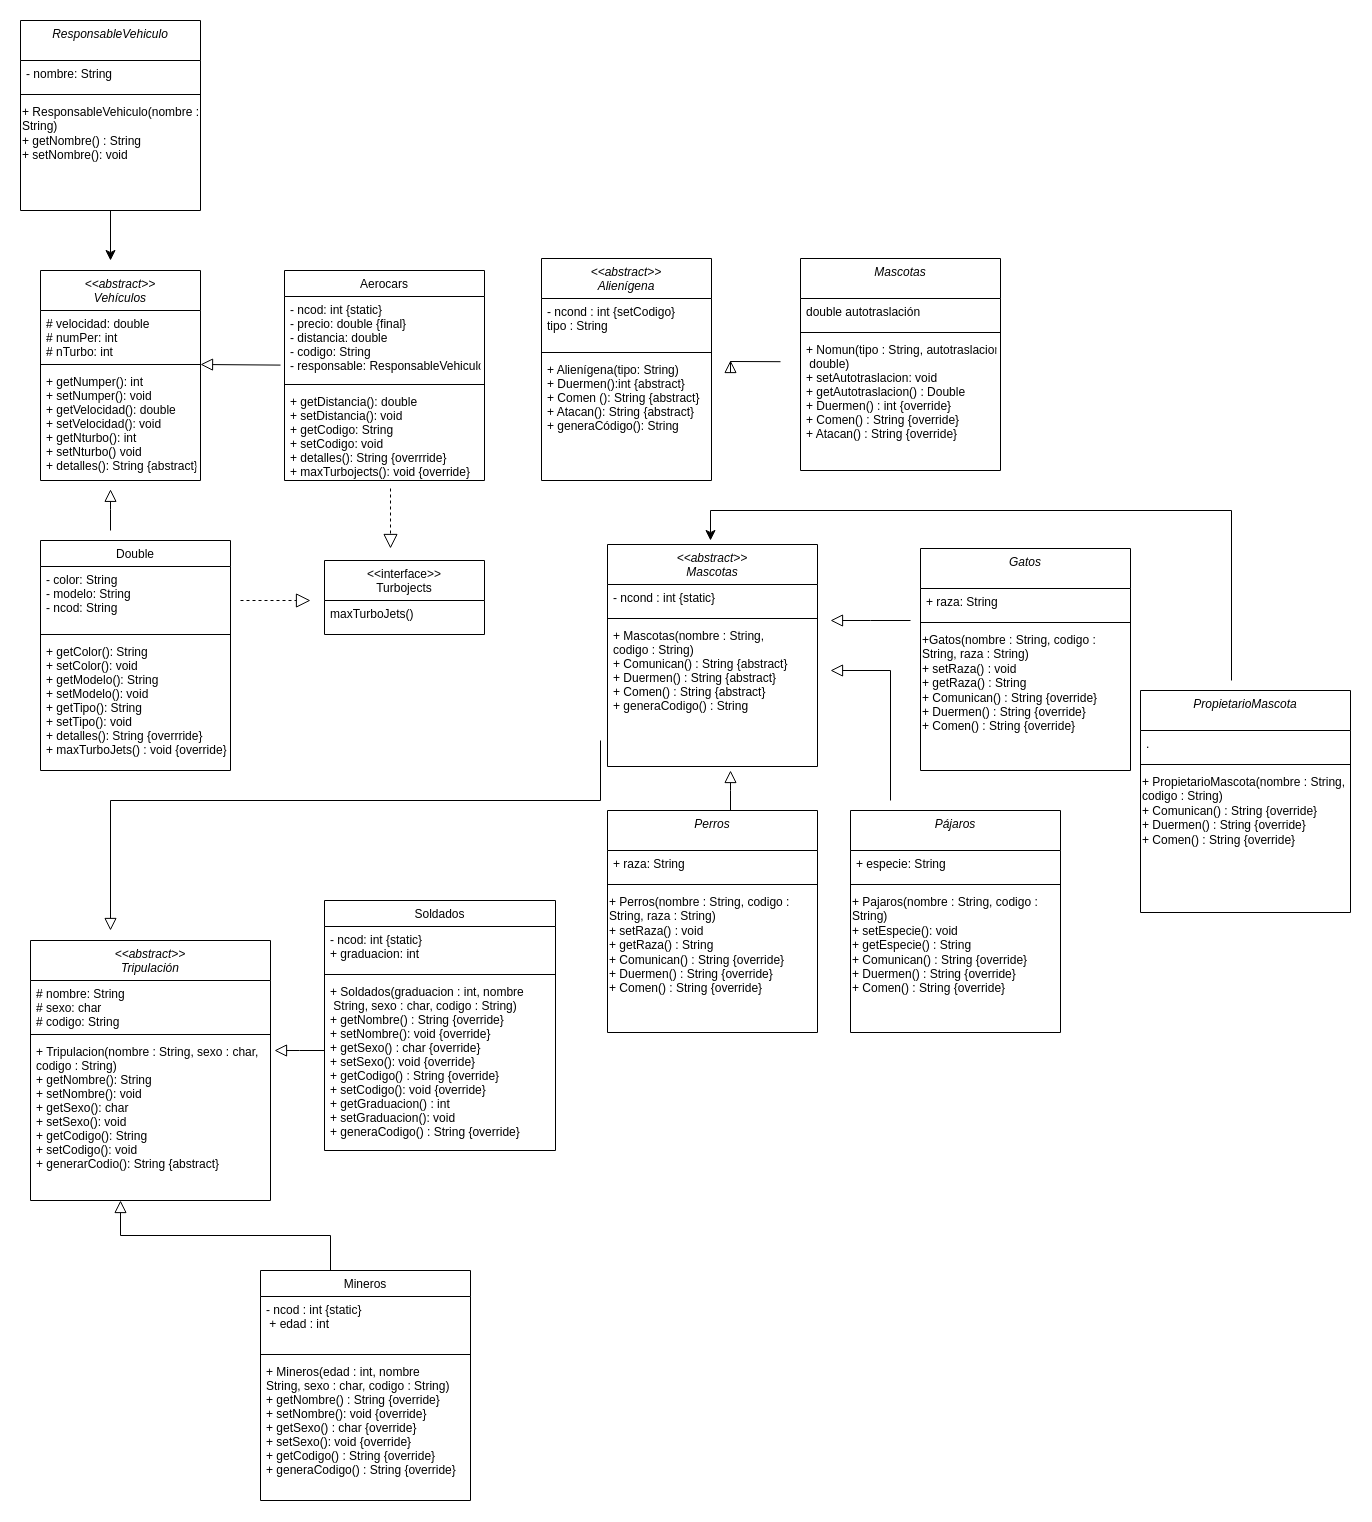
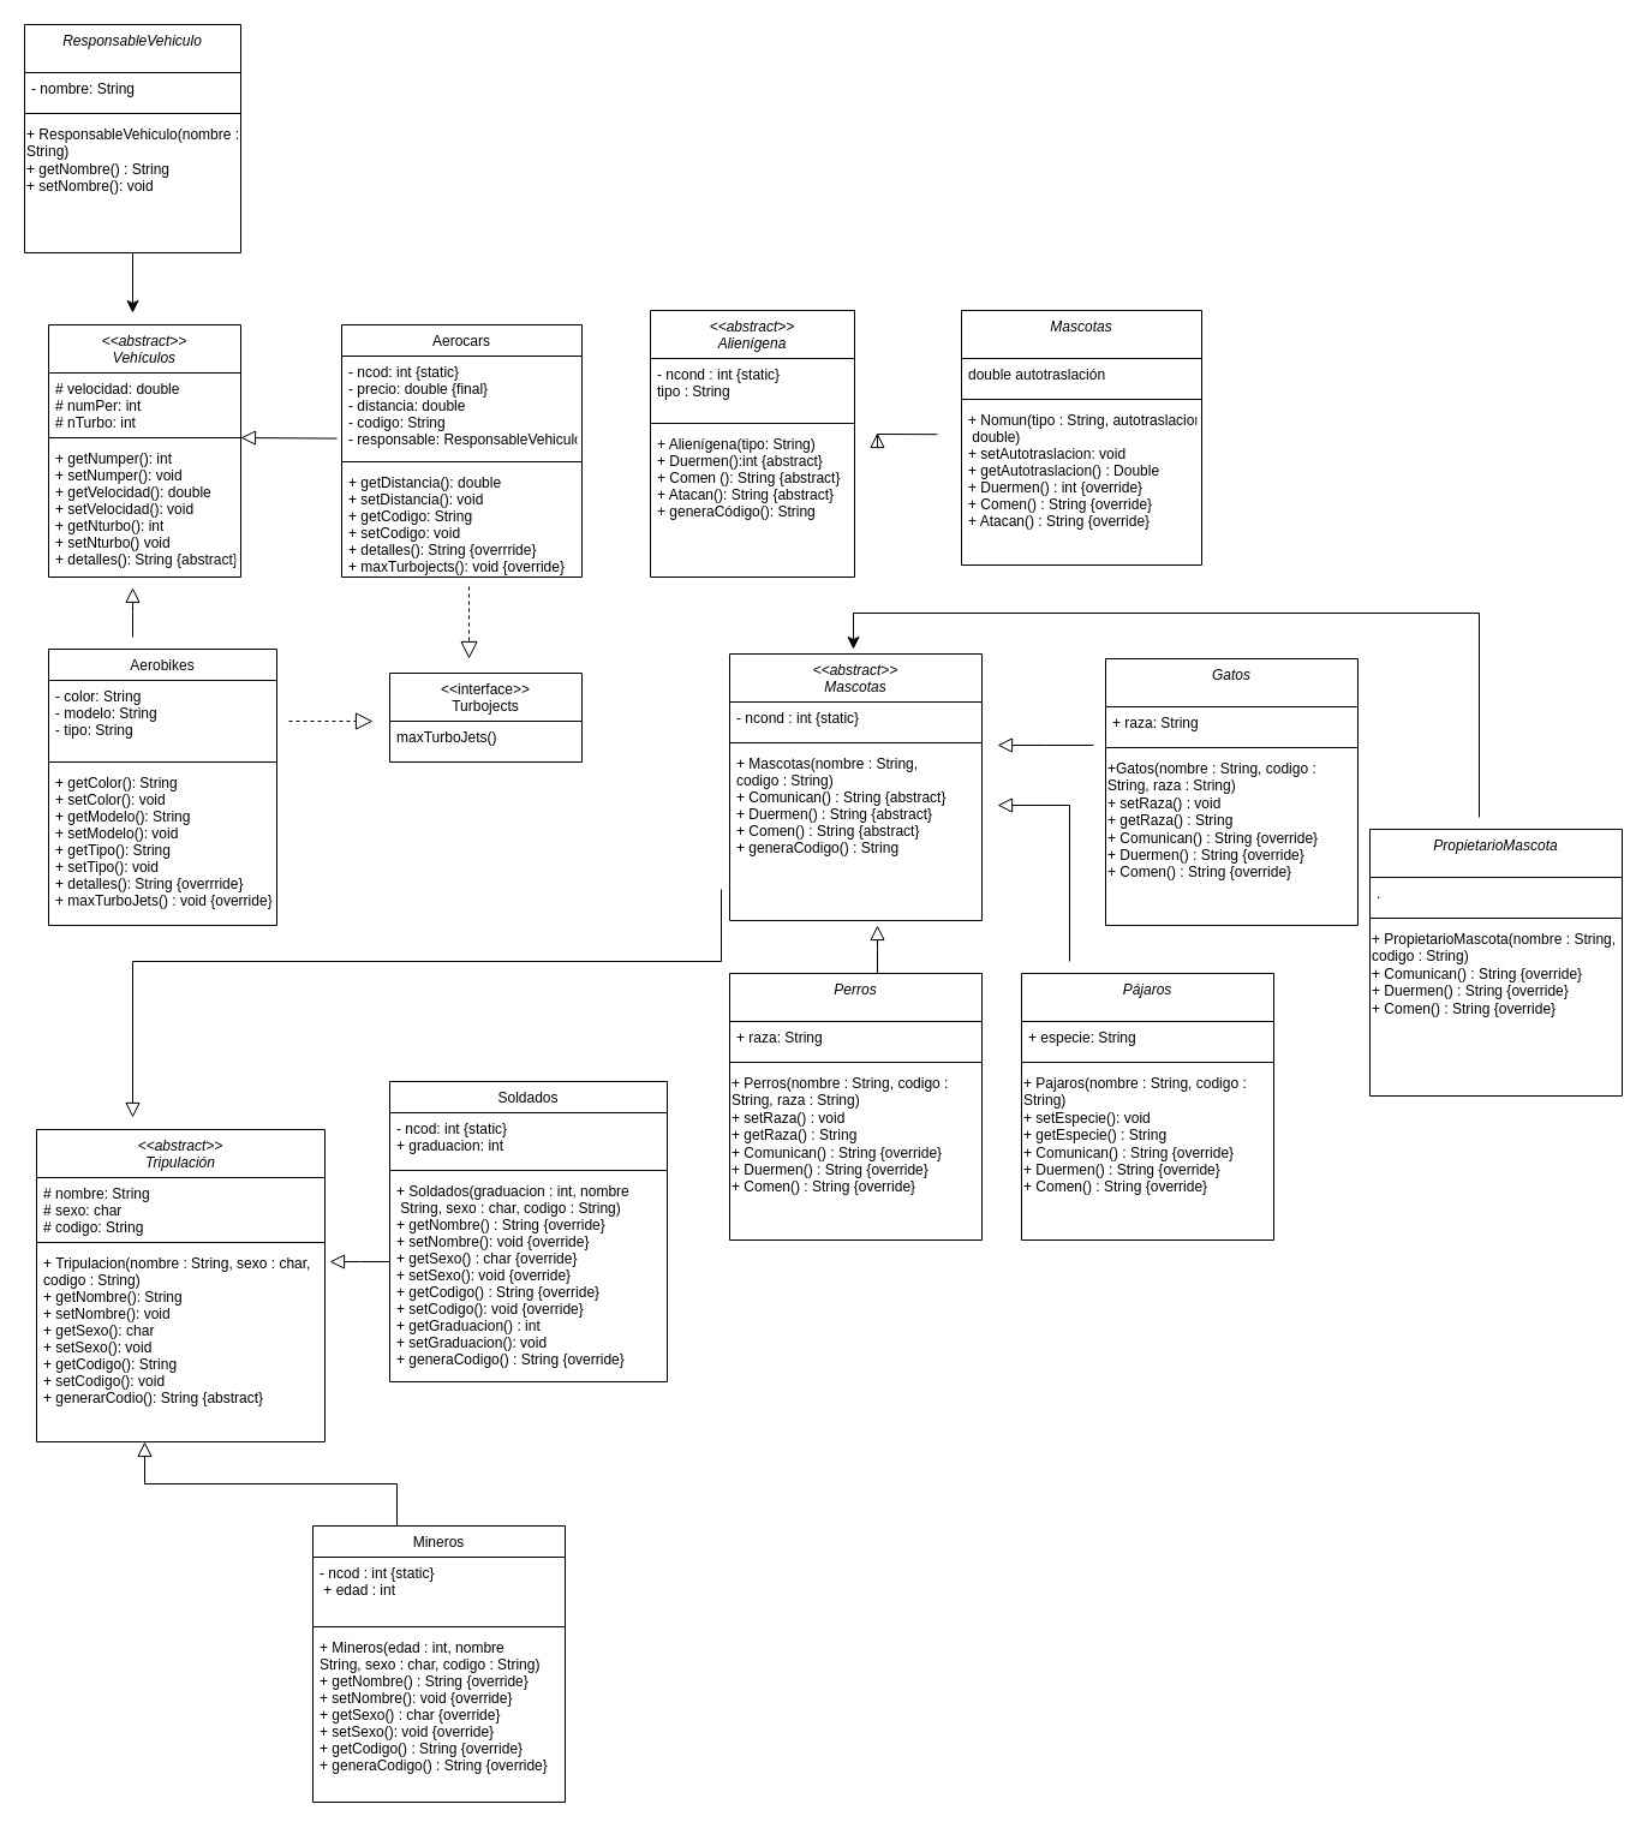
- <mxCell id="30" value="- ncond : int {setCodigo}&#10;tipo : String" style="text;align=left;verticalAlign=top;spacingLeft=4;spacingRight=4;overflow=hidden;rotatable=0;points=[[0,0.5],[1,0.5]];portConstraint=eastwest;rounded=0;shadow=0;html=0;" vertex="1" parent="29"><mxGeometry y="40" width="170" height="50" as="geometry" /></mxCell>
+ <mxCell id="30" value="- ncond : int {static}&#10;tipo : String" style="text;align=left;verticalAlign=top;spacingLeft=4;spacingRight=4;overflow=hidden;rotatable=0;points=[[0,0.5],[1,0.5]];portConstraint=eastwest;rounded=0;shadow=0;html=0;" vertex="1" parent="29"><mxGeometry y="40" width="170" height="50" as="geometry" /></mxCell>
- <mxCell id="3" value="Double" style="swimlane;fontStyle=0;align=center;verticalAlign=top;childLayout=stackLayout;horizontal=1;startSize=26;horizontalStack=0;resizeParent=1;resizeLast=0;collapsible=1;marginBottom=0;rounded=0;shadow=0;strokeWidth=1;" vertex="1" parent="1"><mxGeometry x="40" y="540" width="190" height="230" as="geometry"><mxRectangle x="130" y="380" width="160" height="26" as="alternateBounds" /></mxGeometry></mxCell>
+ <mxCell id="3" value="Aerobikes" style="swimlane;fontStyle=0;align=center;verticalAlign=top;childLayout=stackLayout;horizontal=1;startSize=26;horizontalStack=0;resizeParent=1;resizeLast=0;collapsible=1;marginBottom=0;rounded=0;shadow=0;strokeWidth=1;" vertex="1" parent="1"><mxGeometry x="40" y="540" width="190" height="230" as="geometry"><mxRectangle x="130" y="380" width="160" height="26" as="alternateBounds" /></mxGeometry></mxCell>
- <mxCell id="4" value="- color: String&#10;- modelo: String&#10;- ncod: String" style="text;align=left;verticalAlign=top;spacingLeft=4;spacingRight=4;overflow=hidden;rotatable=0;points=[[0,0.5],[1,0.5]];portConstraint=eastwest;" vertex="1" parent="3"><mxGeometry y="26" width="190" height="64" as="geometry" /></mxCell>
+ <mxCell id="4" value="- color: String&#10;- modelo: String&#10;- tipo: String" style="text;align=left;verticalAlign=top;spacingLeft=4;spacingRight=4;overflow=hidden;rotatable=0;points=[[0,0.5],[1,0.5]];portConstraint=eastwest;" vertex="1" parent="3"><mxGeometry y="26" width="190" height="64" as="geometry" /></mxCell>
